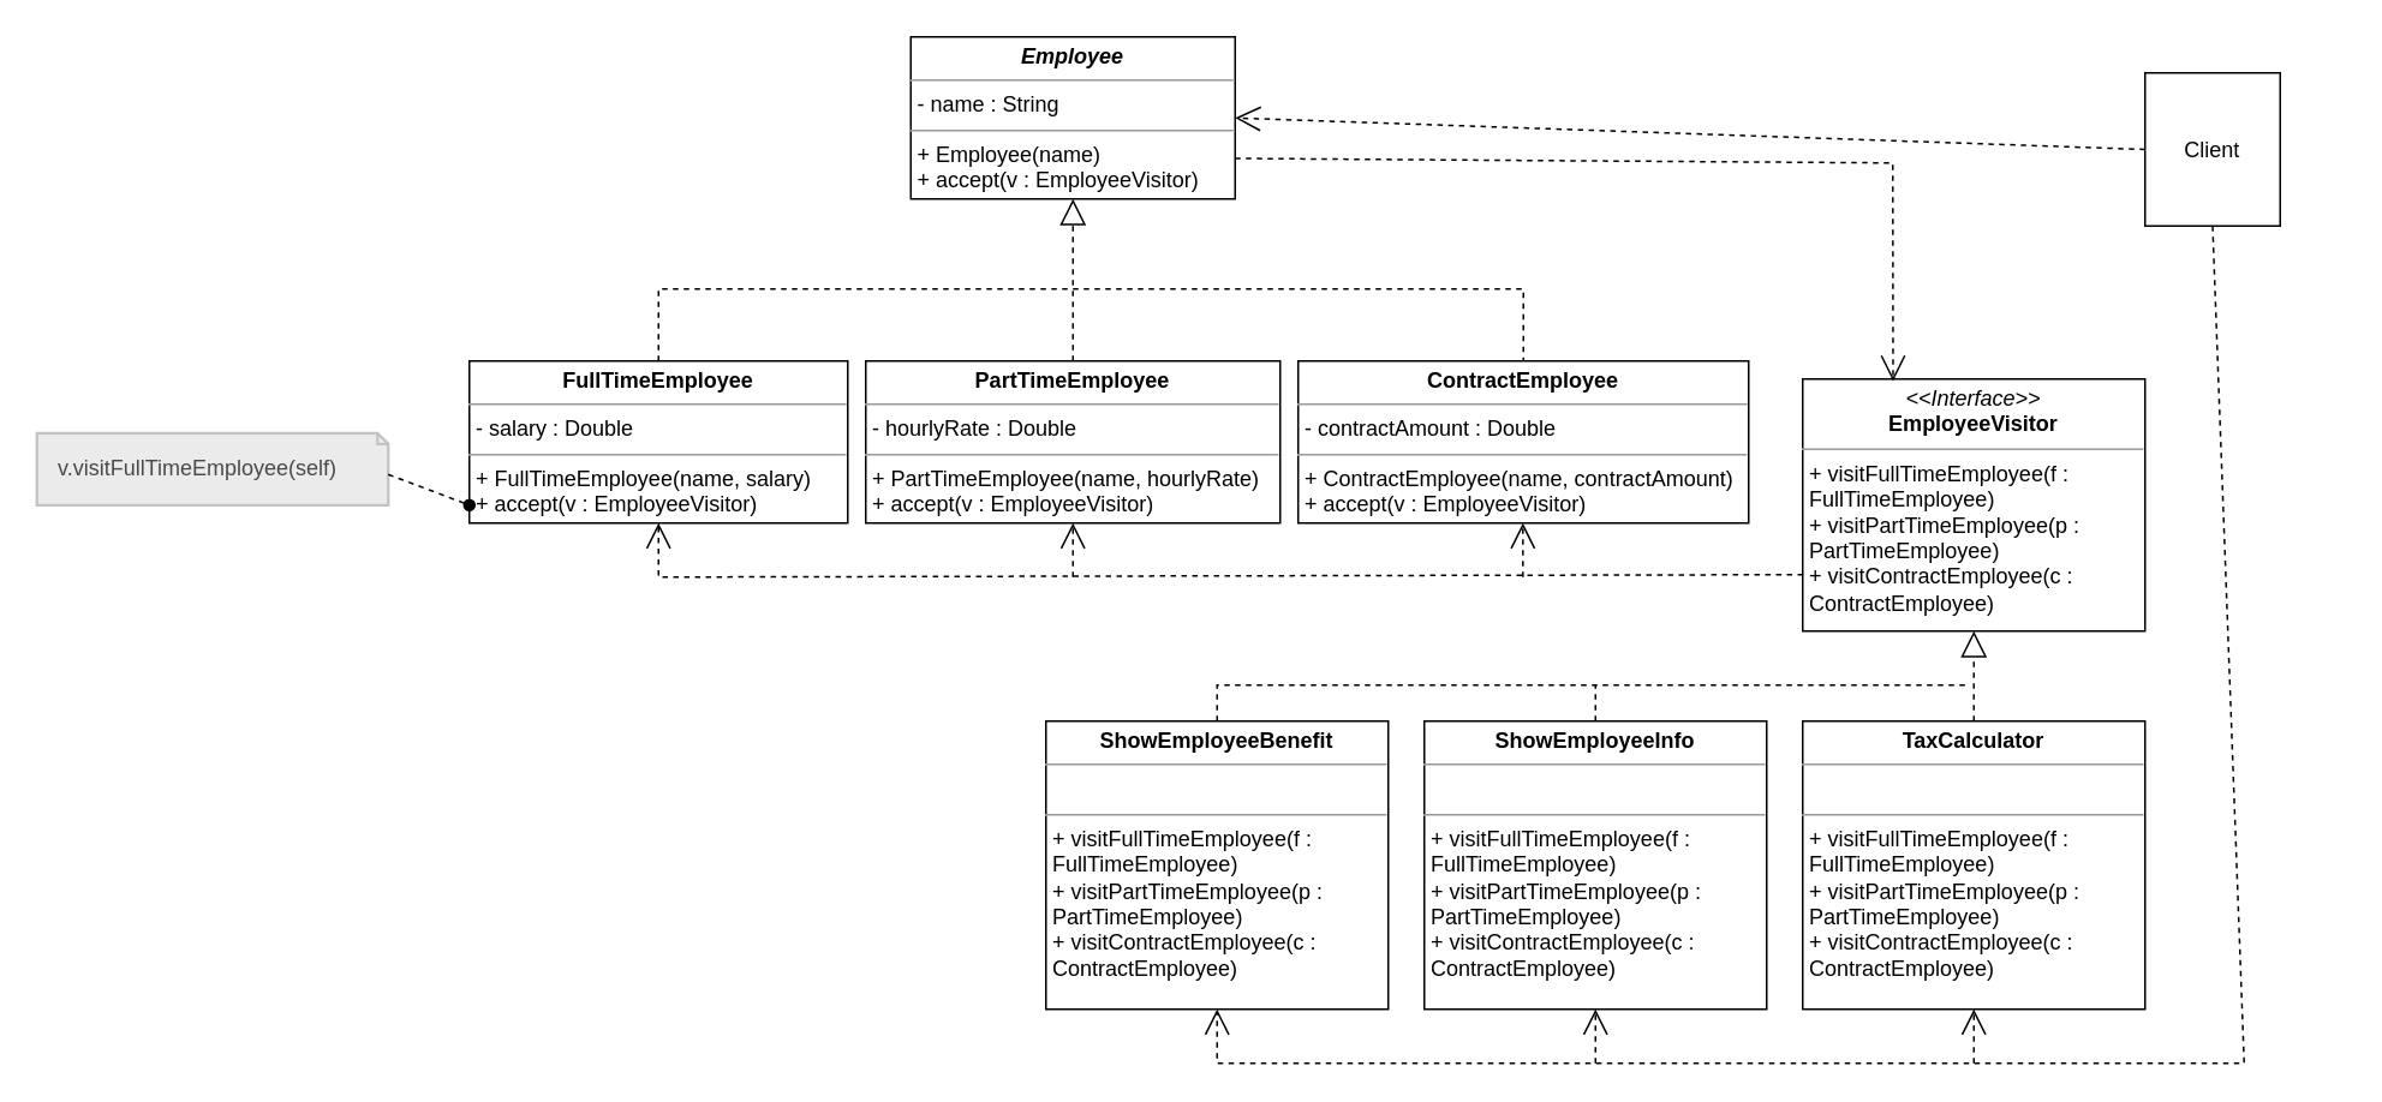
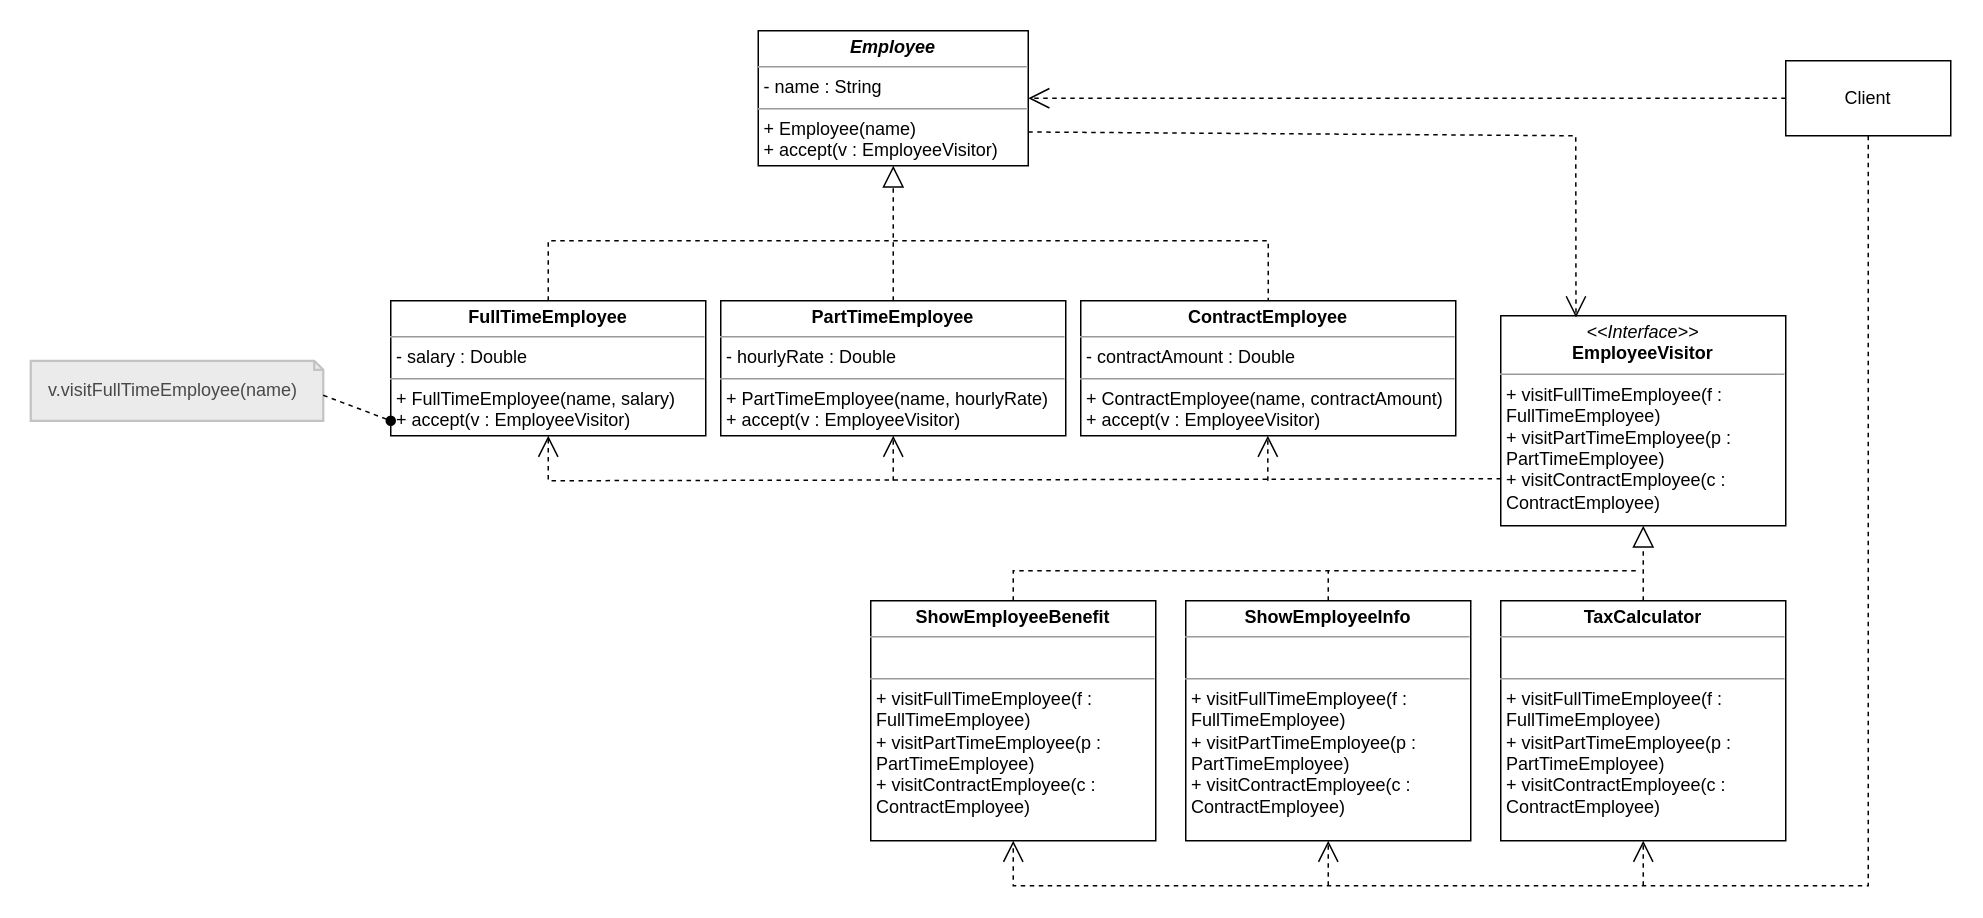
- <mxCell id="19" value="Client" style="html=1;whiteSpace=wrap;" parent="1" vertex="1"><mxGeometry x="1190" y="40" width="75" height="85" as="geometry" /></mxCell>
+ <mxCell id="19" value="Client" style="html=1;whiteSpace=wrap;" parent="1" vertex="1"><mxGeometry x="1190" y="40" width="110" height="50" as="geometry" /></mxCell>
- <mxCell id="24" value="&lt;font color=&quot;#494949&quot;&gt;v.visitFullTimeEmployee(self)&lt;br&gt;&lt;/font&gt;" style="shape=note;size=6;align=left;spacingLeft=10;html=1;whiteSpace=wrap;strokeWidth=1.5;strokeColor=#C3C3C3;gradientColor=none;fillColor=#EBEBEB;" vertex="1" parent="1"><mxGeometry x="20" y="240" width="195" height="40" as="geometry" /></mxCell>
+ <mxCell id="24" value="&lt;font color=&quot;#494949&quot;&gt;v.visitFullTimeEmployee(name)&lt;br&gt;&lt;/font&gt;" style="shape=note;size=6;align=left;spacingLeft=10;html=1;whiteSpace=wrap;strokeWidth=1.5;strokeColor=#C3C3C3;gradientColor=none;fillColor=#EBEBEB;" vertex="1" parent="1"><mxGeometry x="20" y="240" width="195" height="40" as="geometry" /></mxCell>
